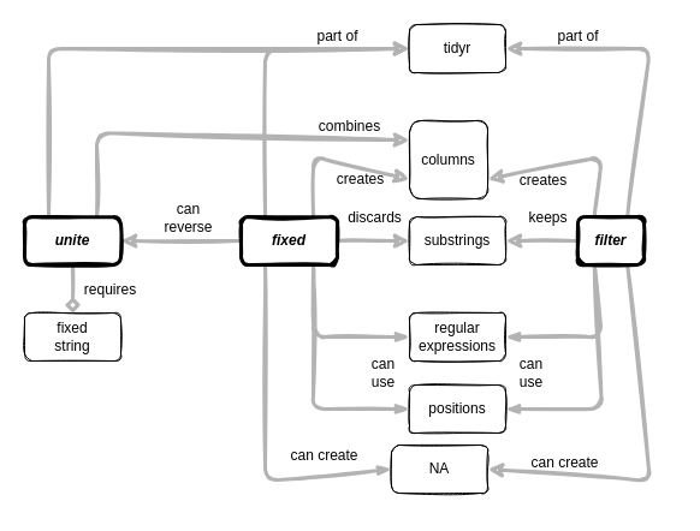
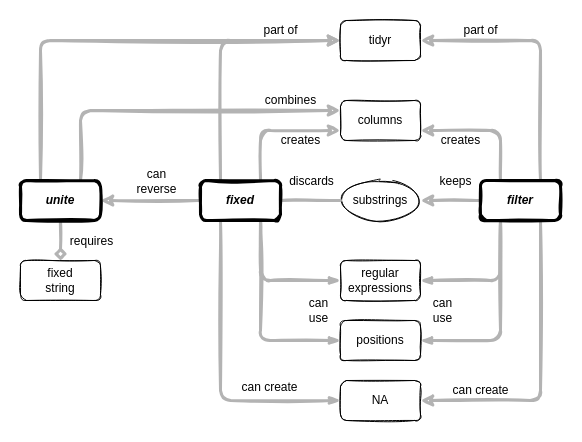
- <mxCell id="24" value="columns" style="rounded=1;whiteSpace=wrap;html=1;fontSize=12;fontFamily=Helvetica;fillColor=none;sketch=1;labelBackgroundColor=none;" parent="1" vertex="1"><mxGeometry x="340" y="100" width="65" height="65" as="geometry" /></mxCell>
+ <mxCell id="24" value="columns" style="rounded=1;whiteSpace=wrap;html=1;fontSize=12;fontFamily=Helvetica;fillColor=none;sketch=1;labelBackgroundColor=none;" parent="1" vertex="1"><mxGeometry x="340" y="100" width="80" height="40" as="geometry" /></mxCell>
- <mxCell id="20" value="" style="endArrow=classic;html=1;strokeColor=#B3B3B3;strokeWidth=3;exitX=1;exitY=0.5;exitDx=0;exitDy=0;entryX=0;entryY=0.5;entryDx=0;entryDy=0;sketch=1;labelBackgroundColor=none;" parent="1" source="31" target="19" edge="1"><mxGeometry width="50" height="50" relative="1" as="geometry"><mxPoint x="440" y="430" as="sourcePoint" /><mxPoint x="490" y="380" as="targetPoint" /></mxGeometry></mxCell>
+ <mxCell id="20" value="" style="endArrow=none;html=1;strokeColor=#B3B3B3;strokeWidth=3;exitX=1;exitY=0.5;exitDx=0;exitDy=0;entryX=0;entryY=0.5;entryDx=0;entryDy=0;sketch=1;labelBackgroundColor=none;" parent="1" source="31" target="19" edge="1"><mxGeometry width="50" height="50" relative="1" as="geometry"><mxPoint x="440" y="430" as="sourcePoint" /><mxPoint x="490" y="380" as="targetPoint" /></mxGeometry></mxCell>
- <mxCell id="19" value="substrings" style="rounded=1;whiteSpace=wrap;html=1;fontSize=12;fontFamily=Helvetica;fillColor=none;sketch=1;labelBackgroundColor=none;" parent="1" vertex="1"><mxGeometry x="340" y="180" width="80" height="40" as="geometry" /></mxCell>
+ <mxCell id="19" value="substrings" style="ellipse;whiteSpace=wrap;html=1;fontSize=12;fontFamily=Helvetica;fillColor=none;sketch=1;labelBackgroundColor=none;" parent="1" vertex="1"><mxGeometry x="340" y="180" width="80" height="40" as="geometry" /></mxCell>
- <mxCell id="32" value="&lt;b style=&quot;font-size: 12px&quot;&gt;&lt;i style=&quot;font-size: 12px&quot;&gt;filter&lt;/i&gt;&lt;/b&gt;" style="rounded=1;whiteSpace=wrap;html=1;strokeWidth=3;fontSize=12;fontFamily=Helvetica;fillColor=none;sketch=1;labelBackgroundColor=none;" parent="1" vertex="1"><mxGeometry x="480" y="180" width="55" height="40" as="geometry" /></mxCell>
+ <mxCell id="32" value="&lt;b style=&quot;font-size: 12px&quot;&gt;&lt;i style=&quot;font-size: 12px&quot;&gt;filter&lt;/i&gt;&lt;/b&gt;" style="rounded=1;whiteSpace=wrap;html=1;strokeWidth=3;fontSize=12;fontFamily=Helvetica;fillColor=none;sketch=1;labelBackgroundColor=none;" parent="1" vertex="1"><mxGeometry x="480" y="180" width="80" height="40" as="geometry" /></mxCell>
- <mxCell id="12" value="NA" style="rounded=1;whiteSpace=wrap;html=1;fontSize=12;fontFamily=Helvetica;fillColor=none;sketch=1;labelBackgroundColor=none;" parent="1" vertex="1"><mxGeometry x="325" y="370" width="80" height="40" as="geometry" /></mxCell>
+ <mxCell id="12" value="NA" style="rounded=1;whiteSpace=wrap;html=1;fontSize=12;fontFamily=Helvetica;fillColor=none;sketch=1;labelBackgroundColor=none;" parent="1" vertex="1"><mxGeometry x="340" y="380" width="80" height="40" as="geometry" /></mxCell>
